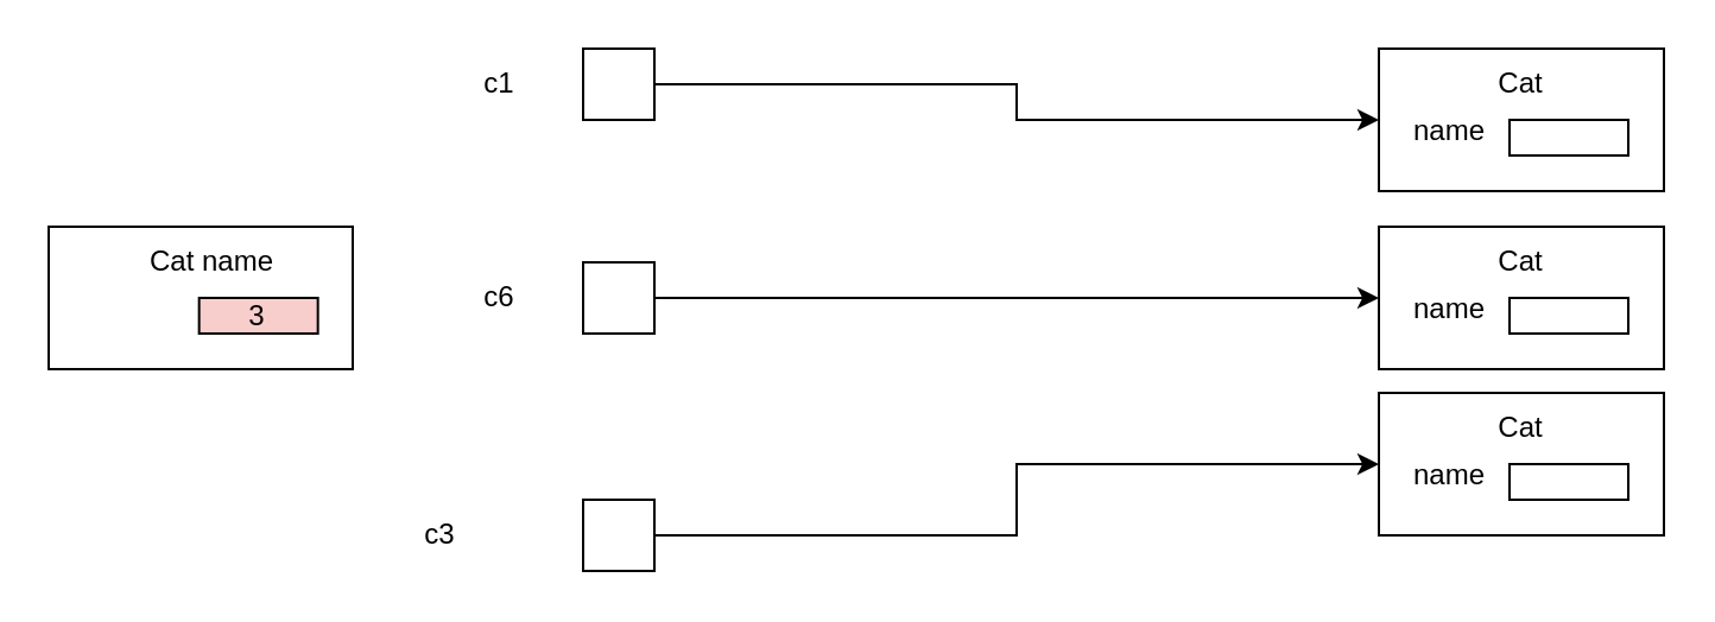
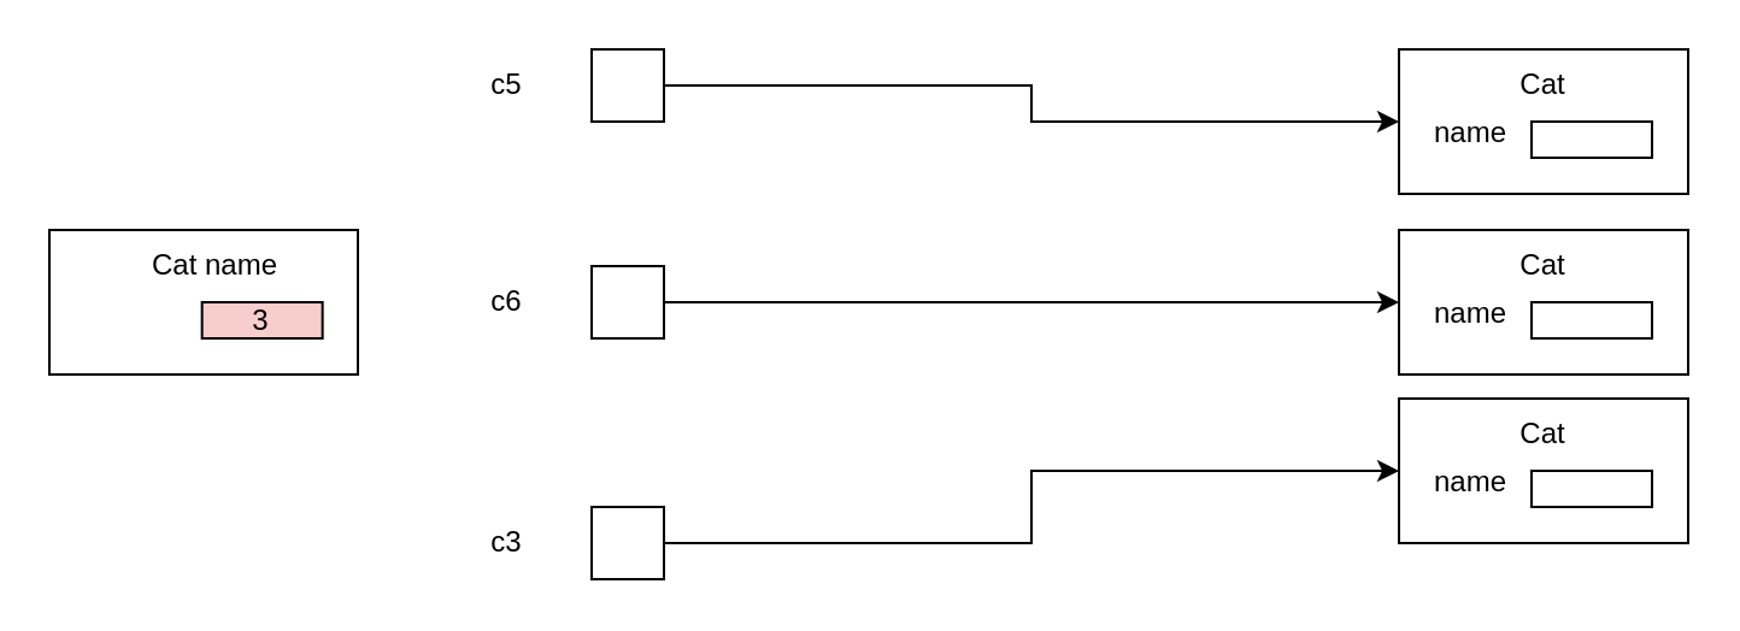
- <mxCell id="20" value="c1" style="text;html=1;strokeColor=none;fillColor=none;align=center;verticalAlign=middle;whiteSpace=wrap;rounded=0;" vertex="1" parent="1"><mxGeometry x="190" y="25" width="40" height="20" as="geometry" /></mxCell>
+ <mxCell id="20" value="c5" style="text;html=1;strokeColor=none;fillColor=none;align=center;verticalAlign=middle;whiteSpace=wrap;rounded=0;" vertex="1" parent="1"><mxGeometry x="190" y="25" width="40" height="20" as="geometry" /></mxCell>
- <mxCell id="22" value="c3" style="text;html=1;strokeColor=none;fillColor=none;align=center;verticalAlign=middle;whiteSpace=wrap;rounded=0;" vertex="1" parent="1"><mxGeometry x="165" y="215" width="40" height="20" as="geometry" /></mxCell>
+ <mxCell id="22" value="c3" style="text;html=1;strokeColor=none;fillColor=none;align=center;verticalAlign=middle;whiteSpace=wrap;rounded=0;" vertex="1" parent="1"><mxGeometry x="190" y="215" width="40" height="20" as="geometry" /></mxCell>
